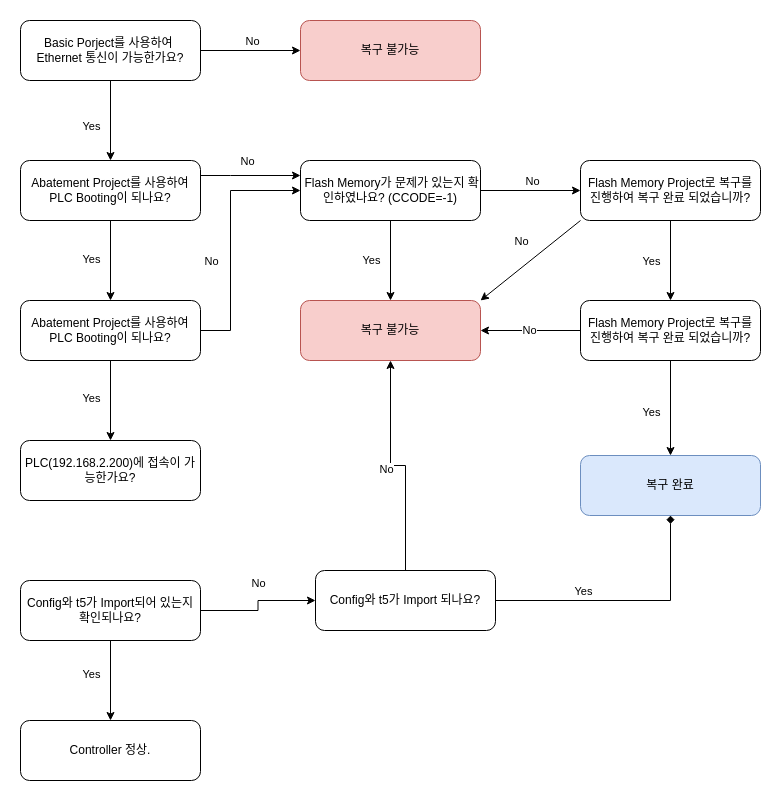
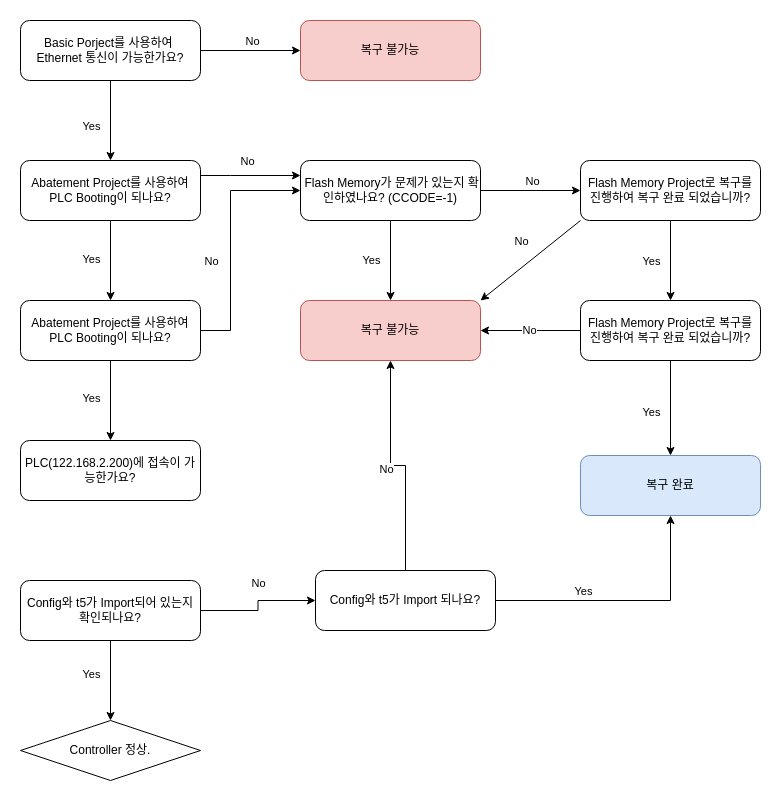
- <mxCell id="24" value="PLC(192.168.2.200)에 접속이 가능한가요?" style="rounded=1;whiteSpace=wrap;html=1;" vertex="1" parent="1"><mxGeometry x="20" y="440" width="180" height="60" as="geometry" /></mxCell>
+ <mxCell id="24" value="PLC(122.168.2.200)에 접속이 가능한가요?" style="rounded=1;whiteSpace=wrap;html=1;" vertex="1" parent="1"><mxGeometry x="20" y="440" width="180" height="60" as="geometry" /></mxCell>
- <mxCell id="42" style="edgeStyle=orthogonalEdgeStyle;rounded=0;orthogonalLoop=1;jettySize=auto;html=1;entryX=0.5;entryY=1;entryDx=0;entryDy=0;endArrow=diamond;" edge="1" parent="1" source="46" target="35"><mxGeometry relative="1" as="geometry" /></mxCell>
+ <mxCell id="42" style="edgeStyle=orthogonalEdgeStyle;rounded=0;orthogonalLoop=1;jettySize=auto;html=1;entryX=0.5;entryY=1;entryDx=0;entryDy=0;" edge="1" parent="1" source="46" target="35"><mxGeometry relative="1" as="geometry" /></mxCell>
- <mxCell id="41" value="Controller 정상." style="rounded=1;whiteSpace=wrap;html=1;" vertex="1" parent="1"><mxGeometry x="20" y="720" width="180" height="60" as="geometry" /></mxCell>
+ <mxCell id="41" value="Controller 정상." style="rhombus;whiteSpace=wrap;html=1;" vertex="1" parent="1"><mxGeometry x="20" y="720" width="180" height="60" as="geometry" /></mxCell>
